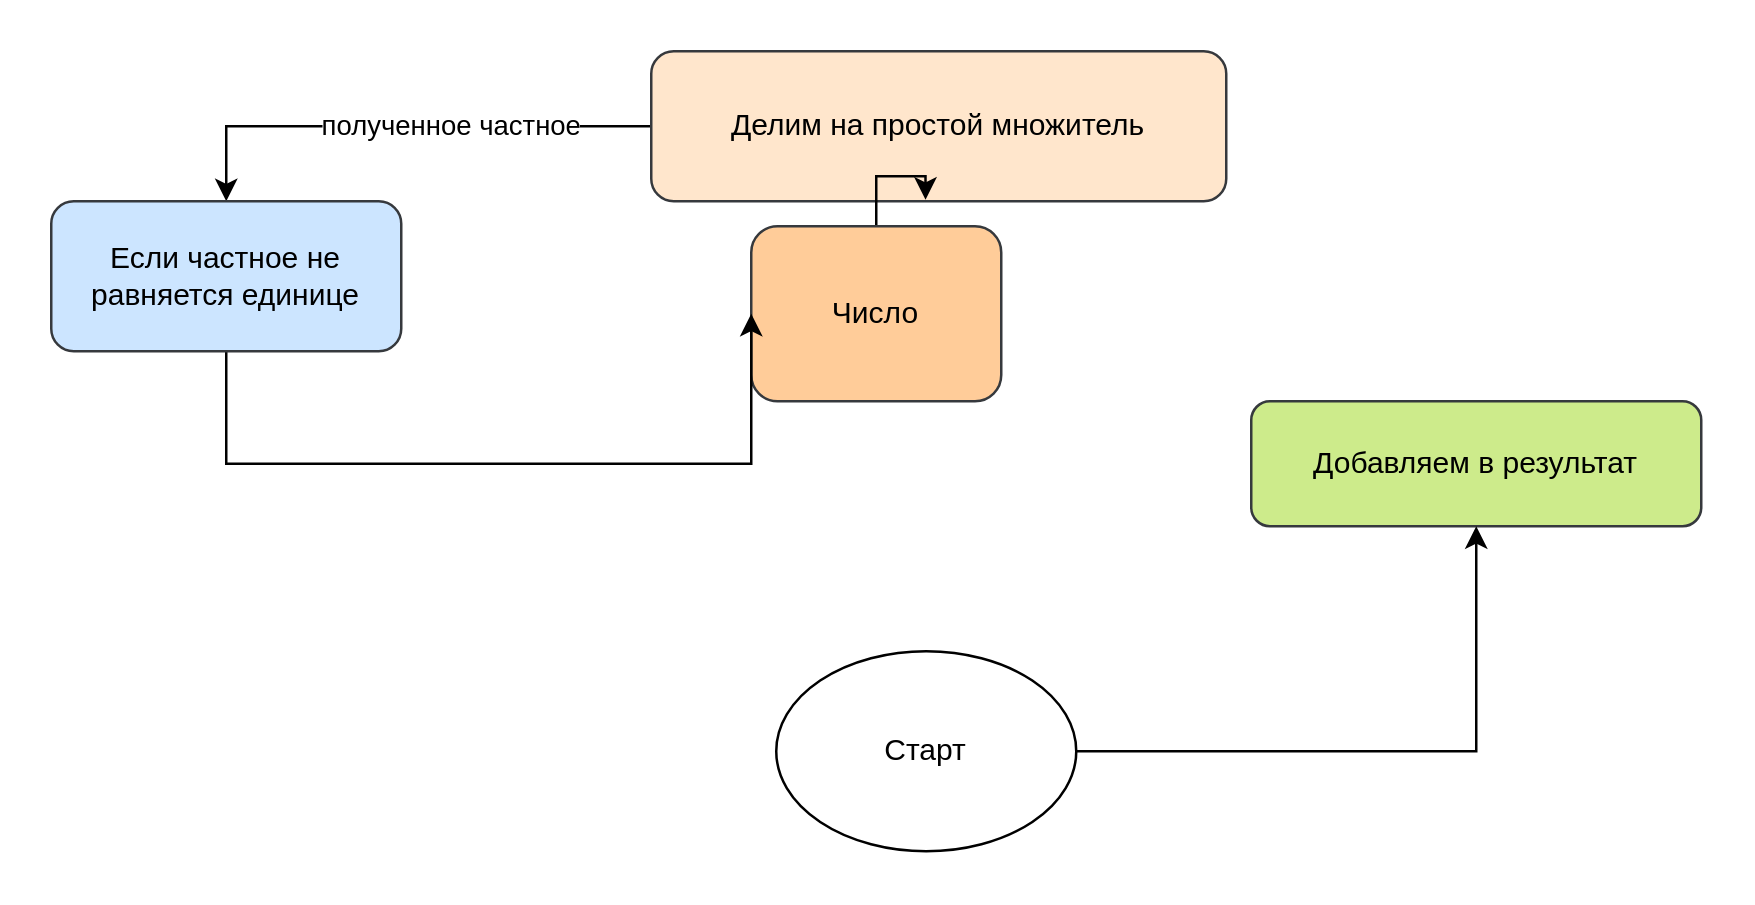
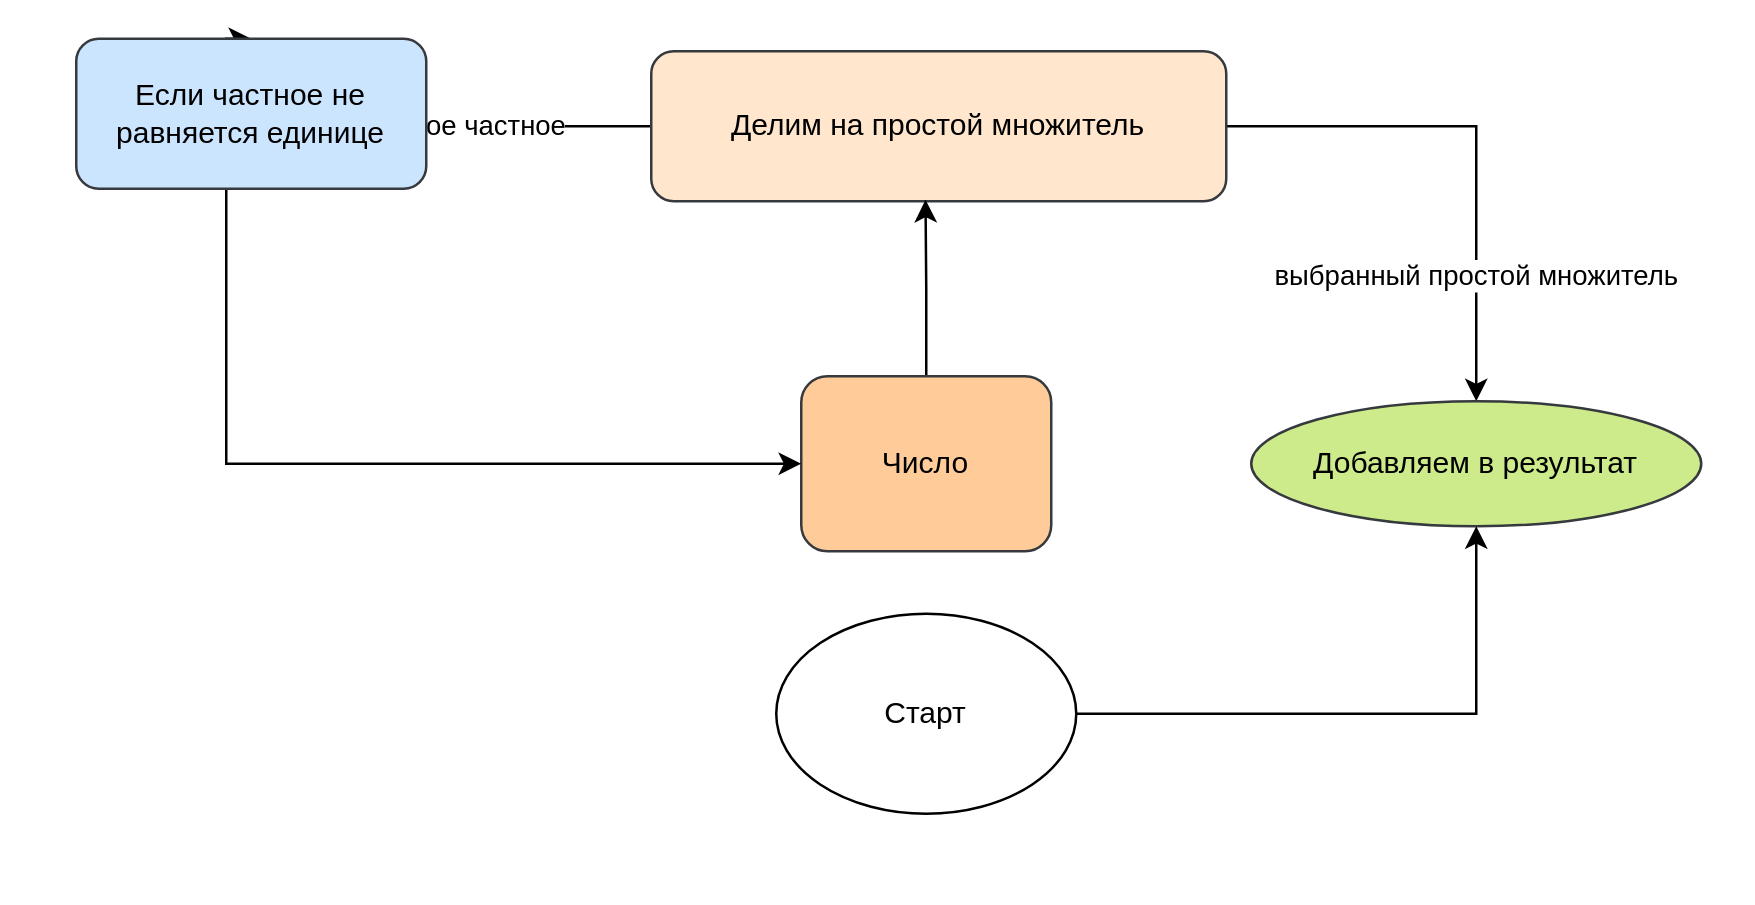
+ <mxCell id="2" value="выбранный простой множитель" style="edgeStyle=orthogonalEdgeStyle;rounded=0;orthogonalLoop=1;jettySize=auto;html=1;exitX=1;exitY=0.5;exitDx=0;exitDy=0;entryX=0.5;entryY=0;entryDx=0;entryDy=0;" edge="1" parent="1" source="4" target="7"><mxGeometry x="0.524" relative="1" as="geometry"><mxPoint x="700" y="140" as="targetPoint" /><Array as="points"><mxPoint x="590" y="50" /></Array><mxPoint as="offset" /></mxGeometry></mxCell>
- <mxCell id="11" value="Если частное не равняется единице" style="rounded=1;whiteSpace=wrap;html=1;fillColor=#cce5ff;strokeColor=#36393d;" vertex="1" parent="1"><mxGeometry x="20" y="80" width="140" height="60" as="geometry" /></mxCell>
+ <mxCell id="11" value="Если частное не равняется единице" style="rounded=1;whiteSpace=wrap;html=1;fillColor=#cce5ff;strokeColor=#36393d;" vertex="1" parent="1"><mxGeometry x="30" y="15" width="140" height="60" as="geometry" /></mxCell>
- <mxCell id="6" value="Число" style="rounded=1;whiteSpace=wrap;html=1;fillColor=#ffcc99;strokeColor=#36393d;" vertex="1" parent="1"><mxGeometry x="300" y="90" width="100" height="70" as="geometry" /></mxCell>
+ <mxCell id="6" value="Число" style="rounded=1;whiteSpace=wrap;html=1;fillColor=#ffcc99;strokeColor=#36393d;" vertex="1" parent="1"><mxGeometry x="320" y="150" width="100" height="70" as="geometry" /></mxCell>
- <mxCell id="7" value="Добавляем в результат" style="rounded=1;whiteSpace=wrap;html=1;fillColor=#cdeb8b;strokeColor=#36393d;" vertex="1" parent="1"><mxGeometry x="500" y="160" width="180" height="50" as="geometry" /></mxCell>
+ <mxCell id="7" value="Добавляем в результат" style="ellipse;whiteSpace=wrap;html=1;fillColor=#cdeb8b;strokeColor=#36393d;" vertex="1" parent="1"><mxGeometry x="500" y="160" width="180" height="50" as="geometry" /></mxCell>
- <mxCell id="9" value="Старт" style="ellipse;whiteSpace=wrap;html=1;" vertex="1" parent="1"><mxGeometry x="310" y="260" width="120" height="80" as="geometry" /></mxCell>
+ <mxCell id="9" value="Старт" style="ellipse;whiteSpace=wrap;html=1;" vertex="1" parent="1"><mxGeometry x="310" y="245" width="120" height="80" as="geometry" /></mxCell>
